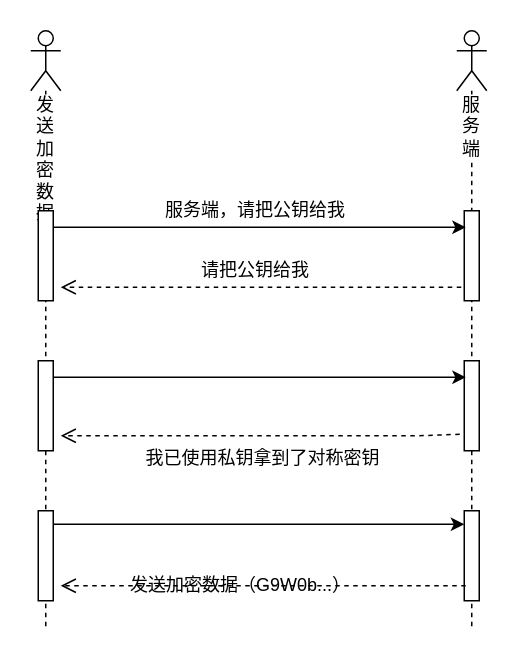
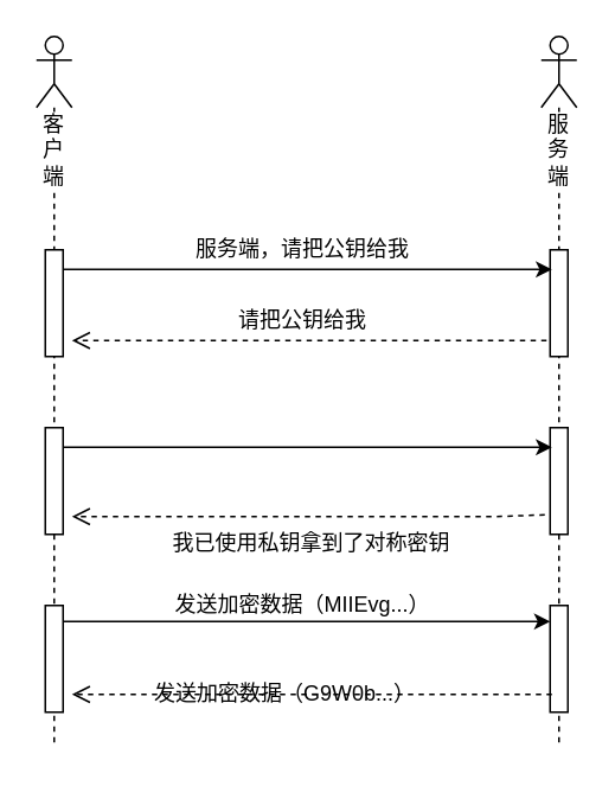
- <mxCell id="2" value="发送加密数据" style="shape=umlLifeline;participant=umlActor;perimeter=lifelinePerimeter;whiteSpace=wrap;html=1;container=1;collapsible=0;recursiveResize=0;verticalAlign=top;spacingTop=36;labelBackgroundColor=#ffffff;outlineConnect=0;" vertex="1" parent="1"><mxGeometry x="20" y="20" width="20" height="400" as="geometry" /></mxCell>
+ <mxCell id="2" value="客户端" style="shape=umlLifeline;participant=umlActor;perimeter=lifelinePerimeter;whiteSpace=wrap;html=1;container=1;collapsible=0;recursiveResize=0;verticalAlign=top;spacingTop=36;labelBackgroundColor=#ffffff;outlineConnect=0;" vertex="1" parent="1"><mxGeometry x="20" y="20" width="20" height="400" as="geometry" /></mxCell>
+ <mxCell id="19" value="发送加密数据（MIIEvg...）" style="text;html=1;strokeColor=none;fillColor=none;align=center;verticalAlign=middle;whiteSpace=wrap;rounded=0;" vertex="1" parent="1"><mxGeometry x="90" y="330" width="160" height="20" as="geometry" /></mxCell>
